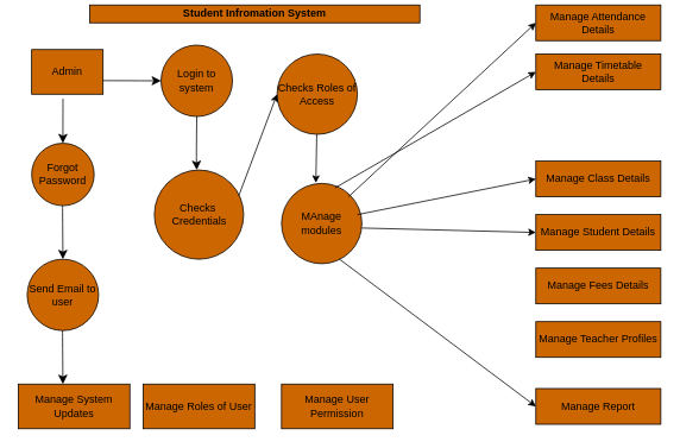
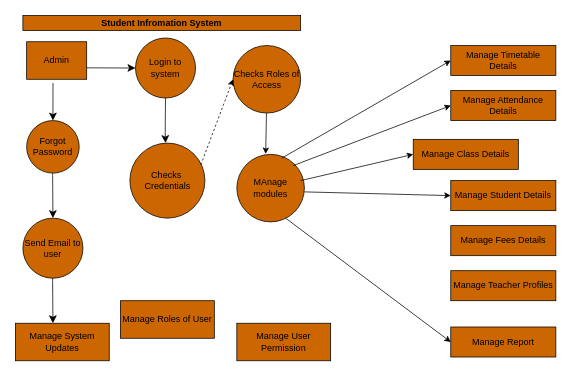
- <mxCell id="2" value="&lt;b&gt;Student Infromation System&lt;/b&gt;" style="rounded=0;whiteSpace=wrap;html=1;fillColor=#CC6600;" parent="1" vertex="1"><mxGeometry x="100" y="5" width="370" height="20" as="geometry" /></mxCell>
+ <mxCell id="2" value="&lt;b&gt;Student Infromation System&lt;/b&gt;" style="rounded=0;whiteSpace=wrap;html=1;fillColor=#CC6600;" parent="1" vertex="1"><mxGeometry x="30" y="20" width="370" height="20" as="geometry" /></mxCell>
- <mxCell id="22" value="Manage Attendance Details" style="rounded=0;whiteSpace=wrap;html=1;fillColor=#CC6600;" parent="1" vertex="1"><mxGeometry x="600" y="5" width="140" height="40" as="geometry" /></mxCell>
+ <mxCell id="22" value="Manage Attendance Details" style="rounded=0;whiteSpace=wrap;html=1;fillColor=#CC6600;" parent="1" vertex="1"><mxGeometry x="600" y="120" width="140" height="40" as="geometry" /></mxCell>
- <mxCell id="13" value="" style="endArrow=classic;html=1;rounded=0;entryX=0;entryY=0.5;entryDx=0;entryDy=0;exitX=0.946;exitY=0.288;exitDx=0;exitDy=0;exitPerimeter=0;fillColor=#CC6600;" parent="1" source="10" target="5" edge="1"><mxGeometry width="50" height="50" relative="1" as="geometry"><mxPoint x="270" y="215" as="sourcePoint" /><mxPoint x="300" y="90" as="targetPoint" /></mxGeometry></mxCell>
+ <mxCell id="13" value="" style="endArrow=classic;html=1;rounded=0;entryX=0;entryY=0.5;entryDx=0;entryDy=0;exitX=0.946;exitY=0.288;exitDx=0;exitDy=0;exitPerimeter=0;fillColor=#CC6600;dashed=1;" parent="1" source="10" target="5" edge="1"><mxGeometry width="50" height="50" relative="1" as="geometry"><mxPoint x="270" y="215" as="sourcePoint" /><mxPoint x="300" y="90" as="targetPoint" /></mxGeometry></mxCell>
- <mxCell id="21" value="Manage Class Details" style="rounded=0;whiteSpace=wrap;html=1;fillColor=#CC6600;" parent="1" vertex="1"><mxGeometry x="600" y="180" width="140" height="40" as="geometry" /></mxCell>
+ <mxCell id="21" value="Manage Class Details" style="rounded=0;whiteSpace=wrap;html=1;fillColor=#CC6600;" parent="1" vertex="1"><mxGeometry x="550" y="185" width="140" height="40" as="geometry" /></mxCell>
- <mxCell id="15" value="Manage Roles of User" style="rounded=0;whiteSpace=wrap;html=1;fillColor=#CC6600;" parent="1" vertex="1"><mxGeometry x="160" y="430" width="125" height="50" as="geometry" /></mxCell>
+ <mxCell id="15" value="Manage Roles of User" style="rounded=0;whiteSpace=wrap;html=1;fillColor=#CC6600;" parent="1" vertex="1"><mxGeometry x="160" y="400" width="125" height="50" as="geometry" /></mxCell>
